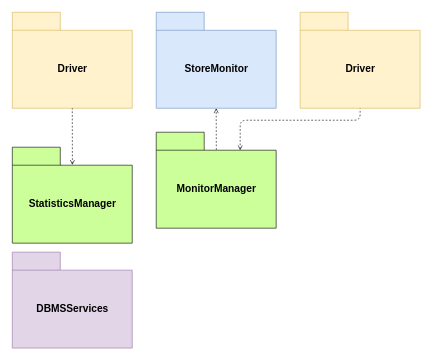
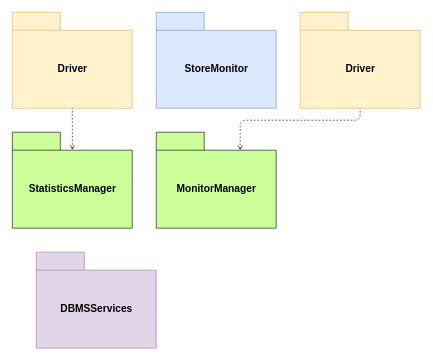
- <mxCell id="8" value="" style="endArrow=open;dashed=1;html=1;entryX=0.5;entryY=1;entryDx=0;entryDy=0;entryPerimeter=0;exitX=0.501;exitY=0.184;exitDx=0;exitDy=0;exitPerimeter=0;startArrow=none;startFill=0;endFill=0;" parent="1" source="7" target="6" edge="1"><mxGeometry width="50" height="50" relative="1" as="geometry"><mxPoint x="350" y="250" as="sourcePoint" /><mxPoint x="400" y="200" as="targetPoint" /></mxGeometry></mxCell>
- <mxCell id="3" value="&lt;font style=&quot;font-size: 17px&quot;&gt;StatisticsManager&lt;/font&gt;" style="shape=folder;fontStyle=1;tabWidth=80;tabHeight=30;tabPosition=left;html=1;boundedLbl=1;fillColor=#CCFF99;" parent="1" vertex="1"><mxGeometry x="20" y="245" width="200" height="160" as="geometry" /></mxCell>
+ <mxCell id="3" value="&lt;font style=&quot;font-size: 17px&quot;&gt;StatisticsManager&lt;/font&gt;" style="shape=folder;fontStyle=1;tabWidth=80;tabHeight=30;tabPosition=left;html=1;boundedLbl=1;fillColor=#CCFF99;" parent="1" vertex="1"><mxGeometry x="20" y="220" width="200" height="160" as="geometry" /></mxCell>
- <mxCell id="4" value="&lt;font style=&quot;font-size: 17px&quot;&gt;DBMSServices&lt;/font&gt;" style="shape=folder;fontStyle=1;tabWidth=80;tabHeight=30;tabPosition=left;html=1;boundedLbl=1;fillColor=#e1d5e7;strokeColor=#9673a6;" parent="1" vertex="1"><mxGeometry x="20" y="420" width="200" height="160" as="geometry" /></mxCell>
+ <mxCell id="4" value="&lt;font style=&quot;font-size: 17px&quot;&gt;DBMSServices&lt;/font&gt;" style="shape=folder;fontStyle=1;tabWidth=80;tabHeight=30;tabPosition=left;html=1;boundedLbl=1;fillColor=#e1d5e7;strokeColor=#9673a6;" parent="1" vertex="1"><mxGeometry x="60" y="420" width="200" height="160" as="geometry" /></mxCell>
